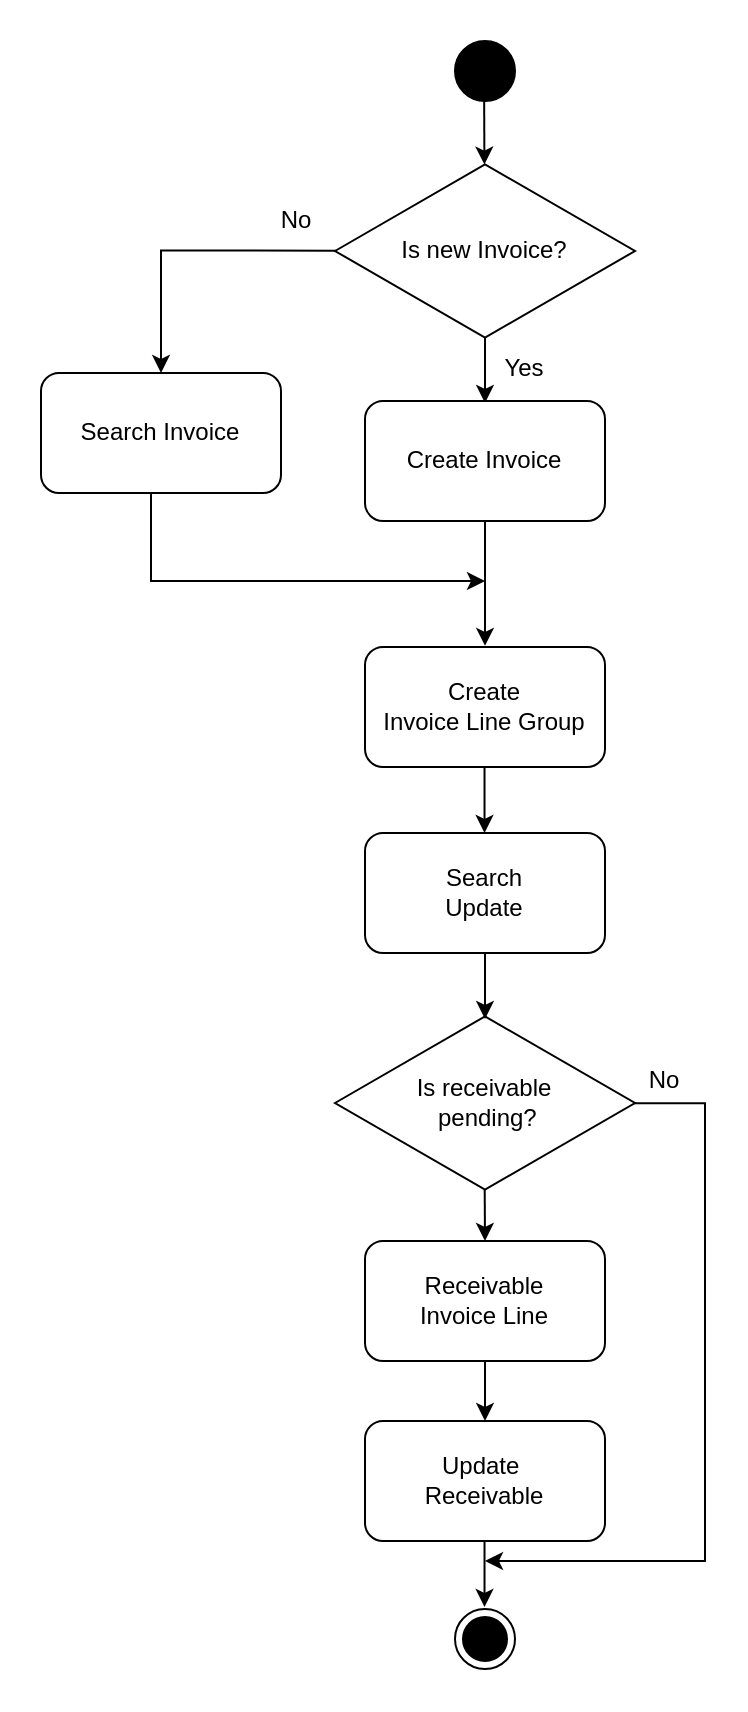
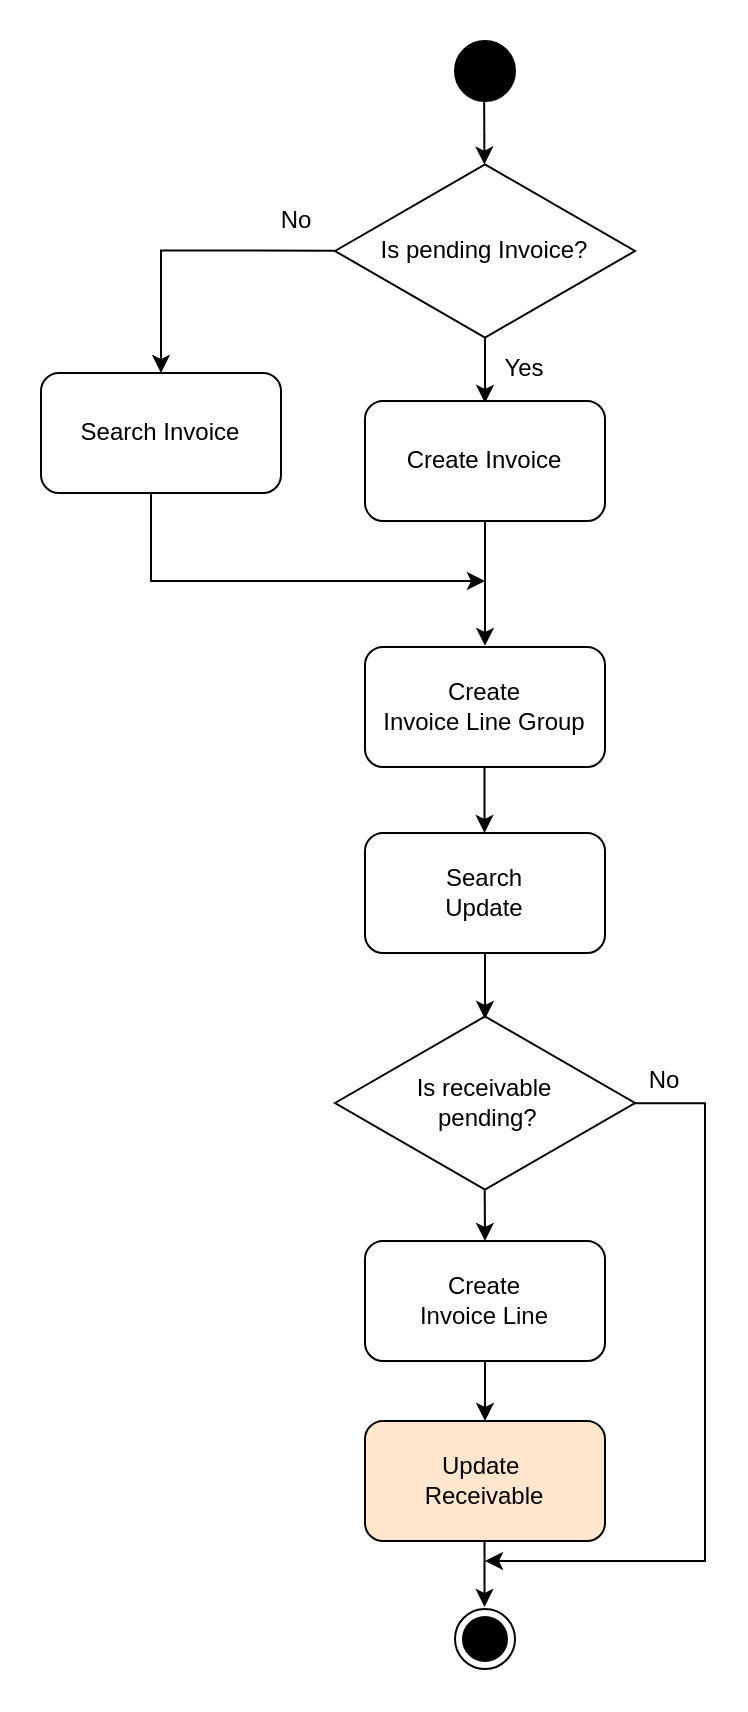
- <mxCell id="4" value="Is new Invoice?" style="html=1;whiteSpace=wrap;aspect=fixed;shape=isoRectangle;" vertex="1" parent="1"><mxGeometry x="167" y="80" width="150" height="90" as="geometry" /></mxCell>
+ <mxCell id="4" value="Is pending Invoice?" style="html=1;whiteSpace=wrap;aspect=fixed;shape=isoRectangle;" vertex="1" parent="1"><mxGeometry x="167" y="80" width="150" height="90" as="geometry" /></mxCell>
- <mxCell id="20" value="Receivable&lt;br&gt;Invoice Line" style="rounded=1;whiteSpace=wrap;html=1;" vertex="1" parent="1"><mxGeometry x="182" y="620" width="120" height="60" as="geometry" /></mxCell>
+ <mxCell id="20" value="Create&lt;br&gt;Invoice Line" style="rounded=1;whiteSpace=wrap;html=1;" vertex="1" parent="1"><mxGeometry x="182" y="620" width="120" height="60" as="geometry" /></mxCell>
- <mxCell id="21" value="Update&amp;nbsp;&lt;br&gt;Receivable" style="rounded=1;whiteSpace=wrap;html=1;" vertex="1" parent="1"><mxGeometry x="182" y="710" width="120" height="60" as="geometry" /></mxCell>
+ <mxCell id="21" value="Update&amp;nbsp;&lt;br&gt;Receivable" style="rounded=1;whiteSpace=wrap;html=1;fillColor=#ffe6cc;" vertex="1" parent="1"><mxGeometry x="182" y="710" width="120" height="60" as="geometry" /></mxCell>
